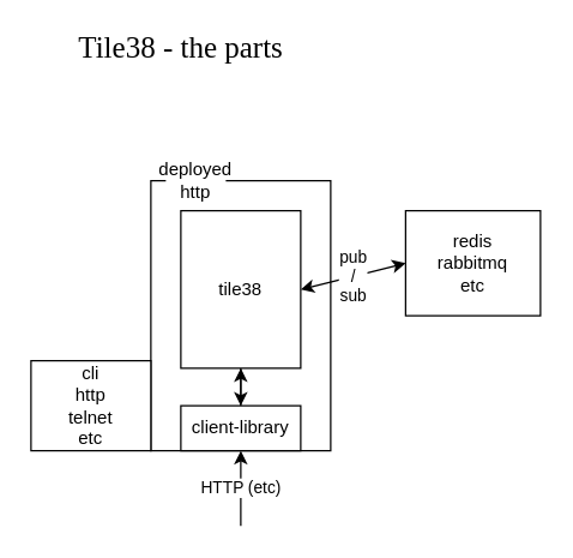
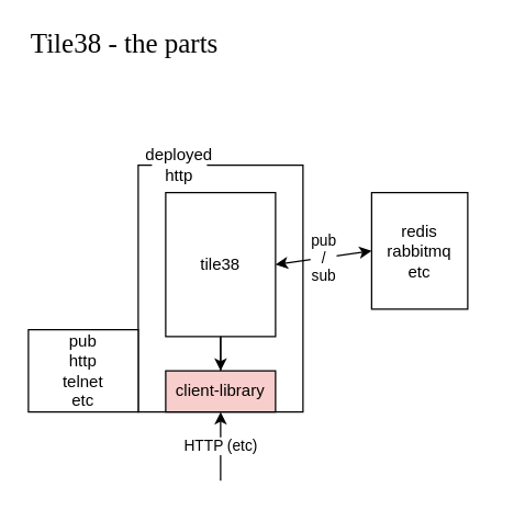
- <mxCell id="12" value="&lt;font face=&quot;Verdana&quot; style=&quot;font-size: 20px&quot;&gt;Tile38 - the parts&lt;/font&gt;" style="text;html=1;strokeColor=none;fillColor=none;align=left;verticalAlign=middle;whiteSpace=wrap;rounded=0;" vertex="1" parent="1"><mxGeometry x="50" y="20" width="280" height="20" as="geometry" /></mxCell>
+ <mxCell id="12" value="&lt;font face=&quot;Verdana&quot; style=&quot;font-size: 20px&quot;&gt;Tile38 - the parts&lt;/font&gt;" style="text;html=1;strokeColor=none;fillColor=none;align=left;verticalAlign=middle;whiteSpace=wrap;rounded=0;" vertex="1" parent="1"><mxGeometry x="20" y="20" width="280" height="20" as="geometry" /></mxCell>
- <mxCell id="8" value="redis&lt;br&gt;rabbitmq&lt;br&gt;etc" style="rounded=0;whiteSpace=wrap;html=1;" vertex="1" parent="1"><mxGeometry x="270" y="140" width="90" height="70" as="geometry" /></mxCell>
+ <mxCell id="8" value="redis&lt;br&gt;rabbitmq&lt;br&gt;etc" style="rounded=0;whiteSpace=wrap;html=1;" vertex="1" parent="1"><mxGeometry x="270" y="140" width="70" height="85" as="geometry" /></mxCell>
- <mxCell id="9" value="cli&lt;br&gt;http&lt;br&gt;telnet&lt;br&gt;etc&lt;br&gt;" style="rounded=0;whiteSpace=wrap;html=1;" vertex="1" parent="1"><mxGeometry x="20" y="240" width="80" height="60" as="geometry" /></mxCell>
+ <mxCell id="9" value="pub&lt;br&gt;http&lt;br&gt;telnet&lt;br&gt;etc&lt;br&gt;" style="rounded=0;whiteSpace=wrap;html=1;" vertex="1" parent="1"><mxGeometry x="20" y="240" width="80" height="60" as="geometry" /></mxCell>
- <mxCell id="3" style="edgeStyle=orthogonalEdgeStyle;rounded=0;orthogonalLoop=1;jettySize=auto;html=1;entryX=0.5;entryY=1;entryDx=0;entryDy=0;" edge="1" parent="1" source="5" target="7"><mxGeometry relative="1" as="geometry" /></mxCell>
+ <mxCell id="3" style="edgeStyle=orthogonalEdgeStyle;rounded=0;orthogonalLoop=1;jettySize=auto;html=1;entryX=0.5;entryY=1;entryDx=0;entryDy=0;endArrow=none;" edge="1" parent="1" source="5" target="7"><mxGeometry relative="1" as="geometry" /></mxCell>
- <mxCell id="5" value="client-library" style="rounded=0;whiteSpace=wrap;html=1;" vertex="1" parent="1"><mxGeometry x="120" y="270" width="80" height="30" as="geometry" /></mxCell>
+ <mxCell id="5" value="client-library" style="rounded=0;whiteSpace=wrap;html=1;fillColor=#f8cecc;" vertex="1" parent="1"><mxGeometry x="120" y="270" width="80" height="30" as="geometry" /></mxCell>
